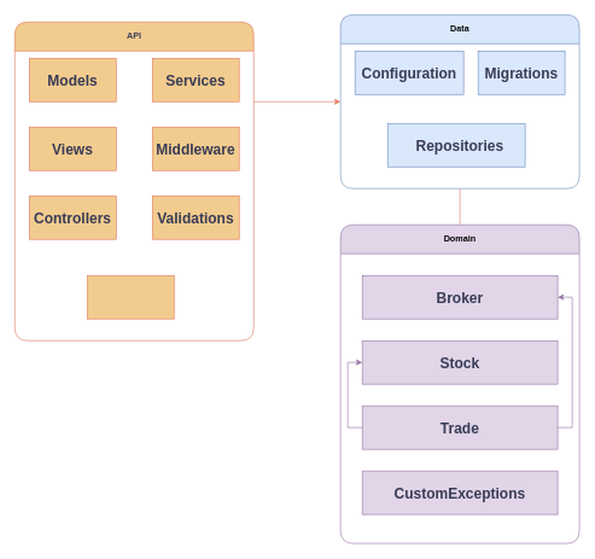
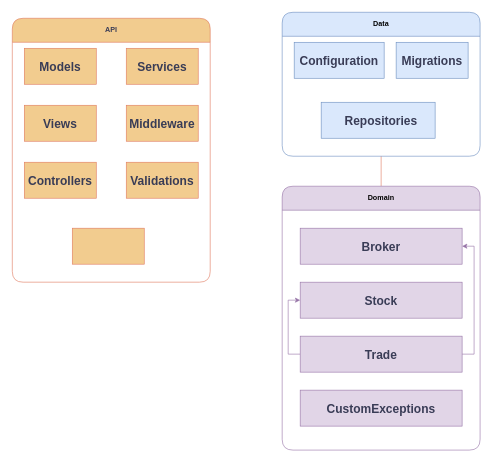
- <mxCell id="2" style="edgeStyle=orthogonalEdgeStyle;rounded=0;orthogonalLoop=1;jettySize=auto;html=1;exitX=1;exitY=0.25;exitDx=0;exitDy=0;entryX=0;entryY=0.5;entryDx=0;entryDy=0;strokeColor=#E07A5F;fontColor=#393C56;fillColor=#F2CC8F;" edge="1" parent="1" source="3" target="18"><mxGeometry relative="1" as="geometry" /></mxCell>
